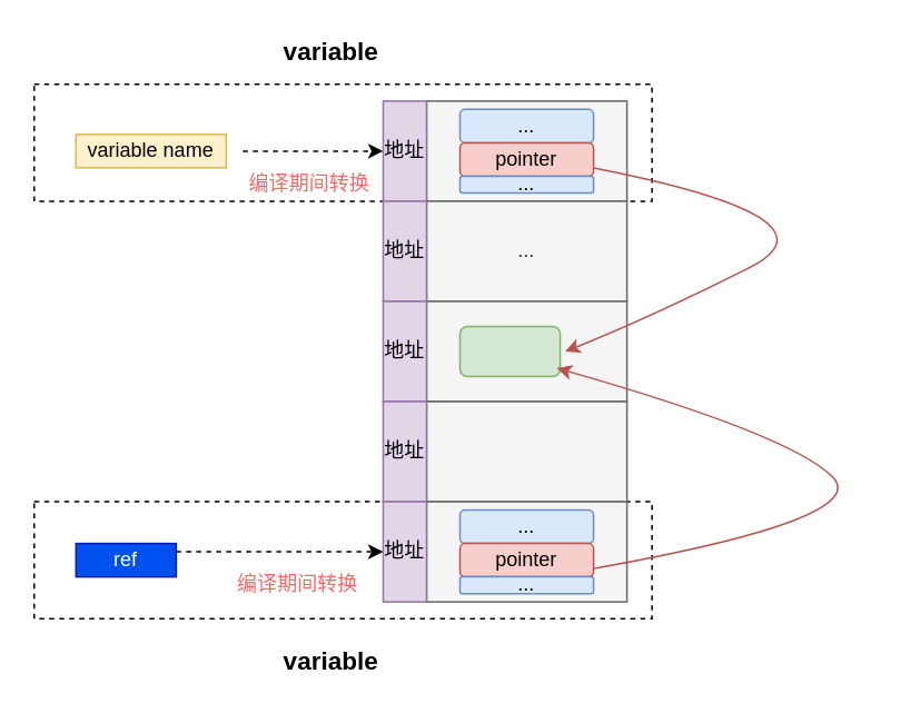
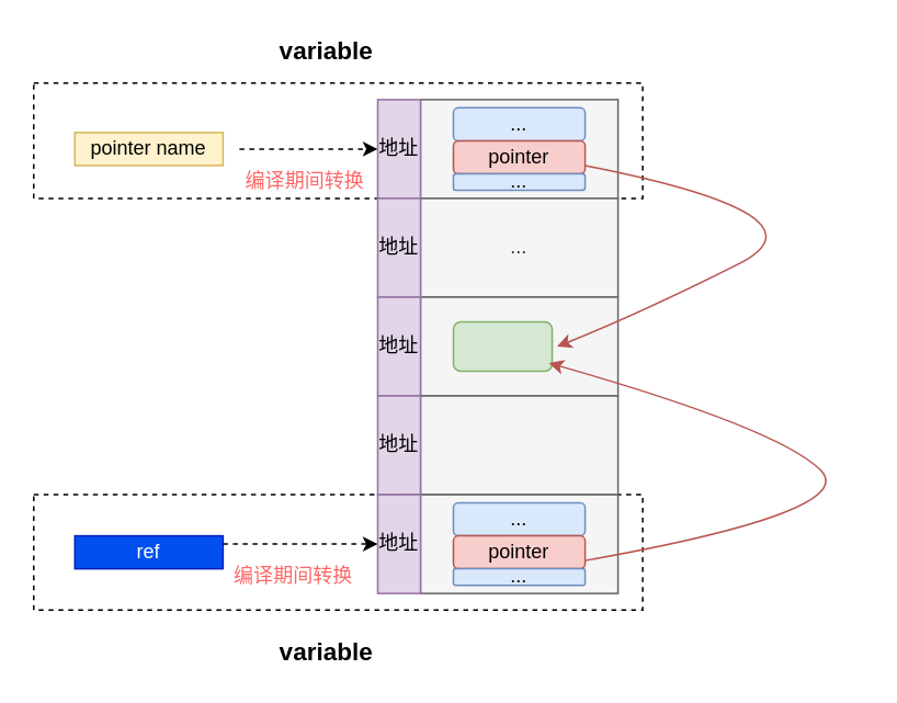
- <mxCell id="8" value="variable name" style="text;html=1;strokeColor=#d6b656;fillColor=#fff2cc;align=center;verticalAlign=middle;whiteSpace=wrap;rounded=0;" vertex="1" parent="1"><mxGeometry x="45" y="80" width="90" height="20" as="geometry" /></mxCell>
+ <mxCell id="8" value="pointer name" style="text;html=1;strokeColor=#d6b656;fillColor=#fff2cc;align=center;verticalAlign=middle;whiteSpace=wrap;rounded=0;" vertex="1" parent="1"><mxGeometry x="45" y="80" width="90" height="20" as="geometry" /></mxCell>
- <mxCell id="23" value="ref" style="text;html=1;strokeColor=#001DBC;fillColor=#0050ef;align=center;verticalAlign=middle;whiteSpace=wrap;rounded=0;fontColor=#ffffff;" vertex="1" parent="1"><mxGeometry x="45" y="325" width="60" height="20" as="geometry" /></mxCell>
+ <mxCell id="23" value="ref" style="text;html=1;strokeColor=#001DBC;fillColor=#0050ef;align=center;verticalAlign=middle;whiteSpace=wrap;rounded=0;fontColor=#ffffff;" vertex="1" parent="1"><mxGeometry x="45" y="325" width="90" height="20" as="geometry" /></mxCell>
